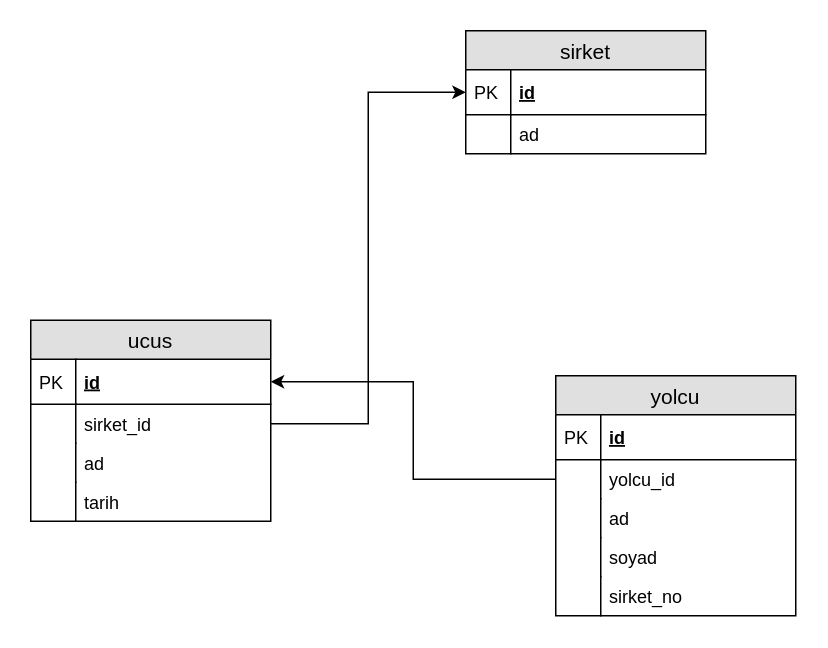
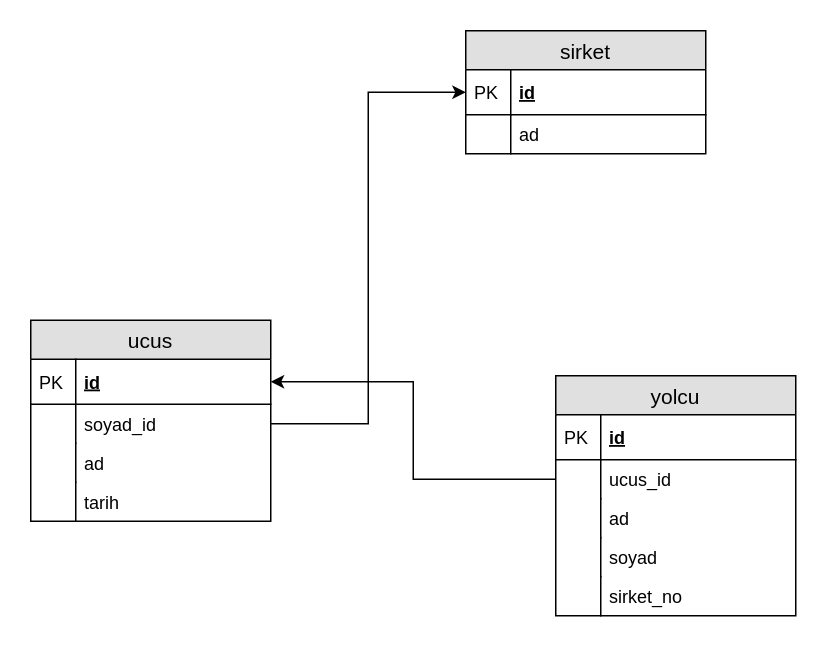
- <mxCell id="5" value="sirket_id" style="shape=partialRectangle;top=0;left=0;right=0;bottom=0;align=left;verticalAlign=top;fillColor=none;spacingLeft=34;spacingRight=4;overflow=hidden;rotatable=0;points=[[0,0.5],[1,0.5]];portConstraint=eastwest;dropTarget=0;fontSize=12;" parent="2" vertex="1"><mxGeometry y="56" width="160" height="26" as="geometry" /></mxCell>
+ <mxCell id="5" value="soyad_id" style="shape=partialRectangle;top=0;left=0;right=0;bottom=0;align=left;verticalAlign=top;fillColor=none;spacingLeft=34;spacingRight=4;overflow=hidden;rotatable=0;points=[[0,0.5],[1,0.5]];portConstraint=eastwest;dropTarget=0;fontSize=12;" parent="2" vertex="1"><mxGeometry y="56" width="160" height="26" as="geometry" /></mxCell>
- <mxCell id="14" value="yolcu_id" style="shape=partialRectangle;top=0;left=0;right=0;bottom=0;align=left;verticalAlign=top;fillColor=none;spacingLeft=34;spacingRight=4;overflow=hidden;rotatable=0;points=[[0,0.5],[1,0.5]];portConstraint=eastwest;dropTarget=0;fontSize=12;" parent="11" vertex="1"><mxGeometry y="56" width="160" height="26" as="geometry" /></mxCell>
+ <mxCell id="14" value="ucus_id" style="shape=partialRectangle;top=0;left=0;right=0;bottom=0;align=left;verticalAlign=top;fillColor=none;spacingLeft=34;spacingRight=4;overflow=hidden;rotatable=0;points=[[0,0.5],[1,0.5]];portConstraint=eastwest;dropTarget=0;fontSize=12;" parent="11" vertex="1"><mxGeometry y="56" width="160" height="26" as="geometry" /></mxCell>
